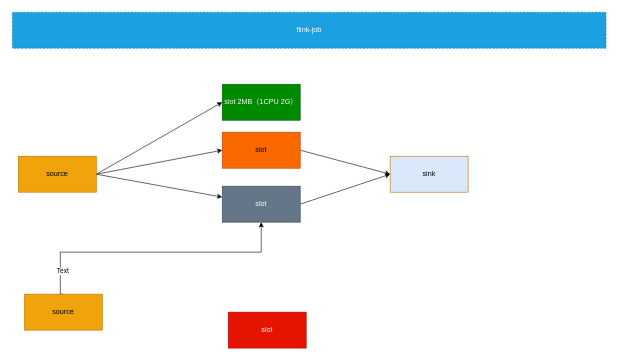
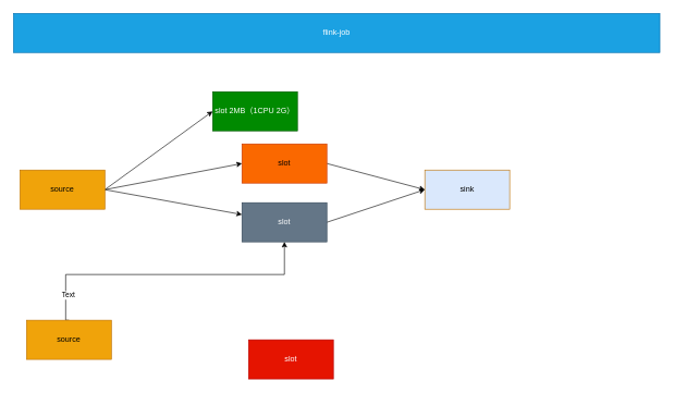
- <mxCell id="2" value="flink-job" style="rounded=0;whiteSpace=wrap;html=1;fillColor=#1ba1e2;fontColor=#ffffff;strokeColor=#006EAF;dashed=1;" vertex="1" parent="1"><mxGeometry x="20" y="20" width="990" height="60" as="geometry" /></mxCell>
+ <mxCell id="2" value="flink-job" style="rounded=0;whiteSpace=wrap;html=1;fillColor=#1ba1e2;fontColor=#ffffff;strokeColor=#006EAF;" vertex="1" parent="1"><mxGeometry x="20" y="20" width="990" height="60" as="geometry" /></mxCell>
- <mxCell id="7" value="slot 2MB（1CPU 2G）" style="rounded=0;whiteSpace=wrap;html=1;fillColor=#008a00;fontColor=#ffffff;strokeColor=#005700;" vertex="1" parent="1"><mxGeometry x="370" y="140" width="130" height="60" as="geometry" /></mxCell>
+ <mxCell id="7" value="slot 2MB（1CPU 2G）" style="rounded=0;whiteSpace=wrap;html=1;fillColor=#008a00;fontColor=#ffffff;strokeColor=#005700;" vertex="1" parent="1"><mxGeometry x="325" y="140" width="130" height="60" as="geometry" /></mxCell>
